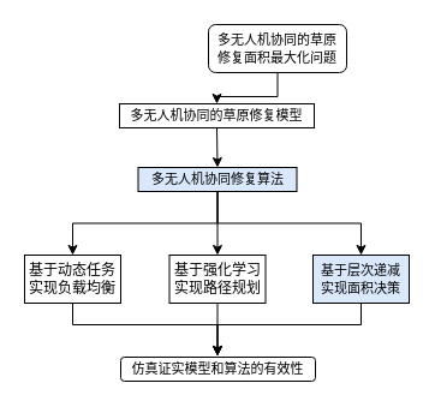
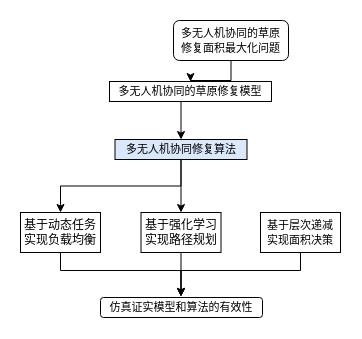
- <mxCell id="5" value="&lt;font style=&quot;font-size: 11px;&quot; face=&quot;宋体&quot;&gt;多无人机协同的草原修复模型&lt;/font&gt;" style="rounded=0;whiteSpace=wrap;html=1;" parent="1" vertex="1"><mxGeometry x="99" y="86" width="162" height="20" as="geometry" /></mxCell>
+ <mxCell id="5" value="&lt;font style=&quot;font-size: 11px;&quot; face=&quot;宋体&quot;&gt;多无人机协同的草原修复模型&lt;/font&gt;" style="rounded=0;whiteSpace=wrap;html=1;" parent="1" vertex="1"><mxGeometry x="109" y="81" width="162" height="20" as="geometry" /></mxCell>
- <mxCell id="7" style="edgeStyle=orthogonalEdgeStyle;rounded=0;orthogonalLoop=1;jettySize=auto;html=1;exitX=0.5;exitY=1;exitDx=0;exitDy=0;entryX=0.5;entryY=0;entryDx=0;entryDy=0;" parent="1" source="9" target="15" edge="1"><mxGeometry relative="1" as="geometry" /></mxCell>
- <mxCell id="15" value="&lt;font style=&quot;font-size: 11px;&quot; face=&quot;宋体&quot;&gt;基于层次递减&lt;br style=&quot;font-size: 11px;&quot;&gt;实现面积决策&lt;/font&gt;" style="rounded=0;whiteSpace=wrap;html=1;fillColor=#dae8fc;" parent="1" vertex="1"><mxGeometry x="260" y="212" width="80" height="40" as="geometry" /></mxCell>
+ <mxCell id="15" value="&lt;font style=&quot;font-size: 11px;&quot; face=&quot;宋体&quot;&gt;基于层次递减&lt;br style=&quot;font-size: 11px;&quot;&gt;实现面积决策&lt;/font&gt;" style="rounded=0;whiteSpace=wrap;html=1;" parent="1" vertex="1"><mxGeometry x="260" y="212" width="80" height="40" as="geometry" /></mxCell>
